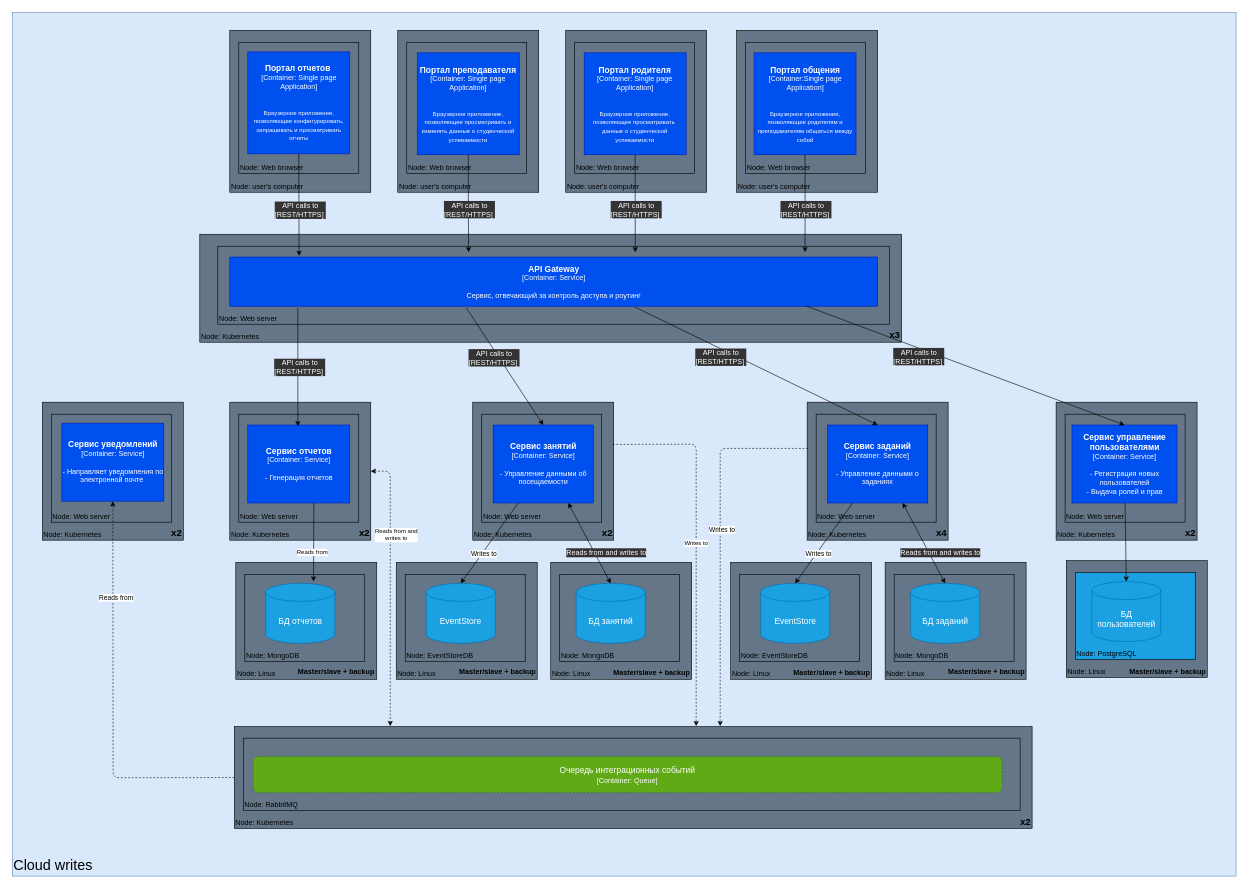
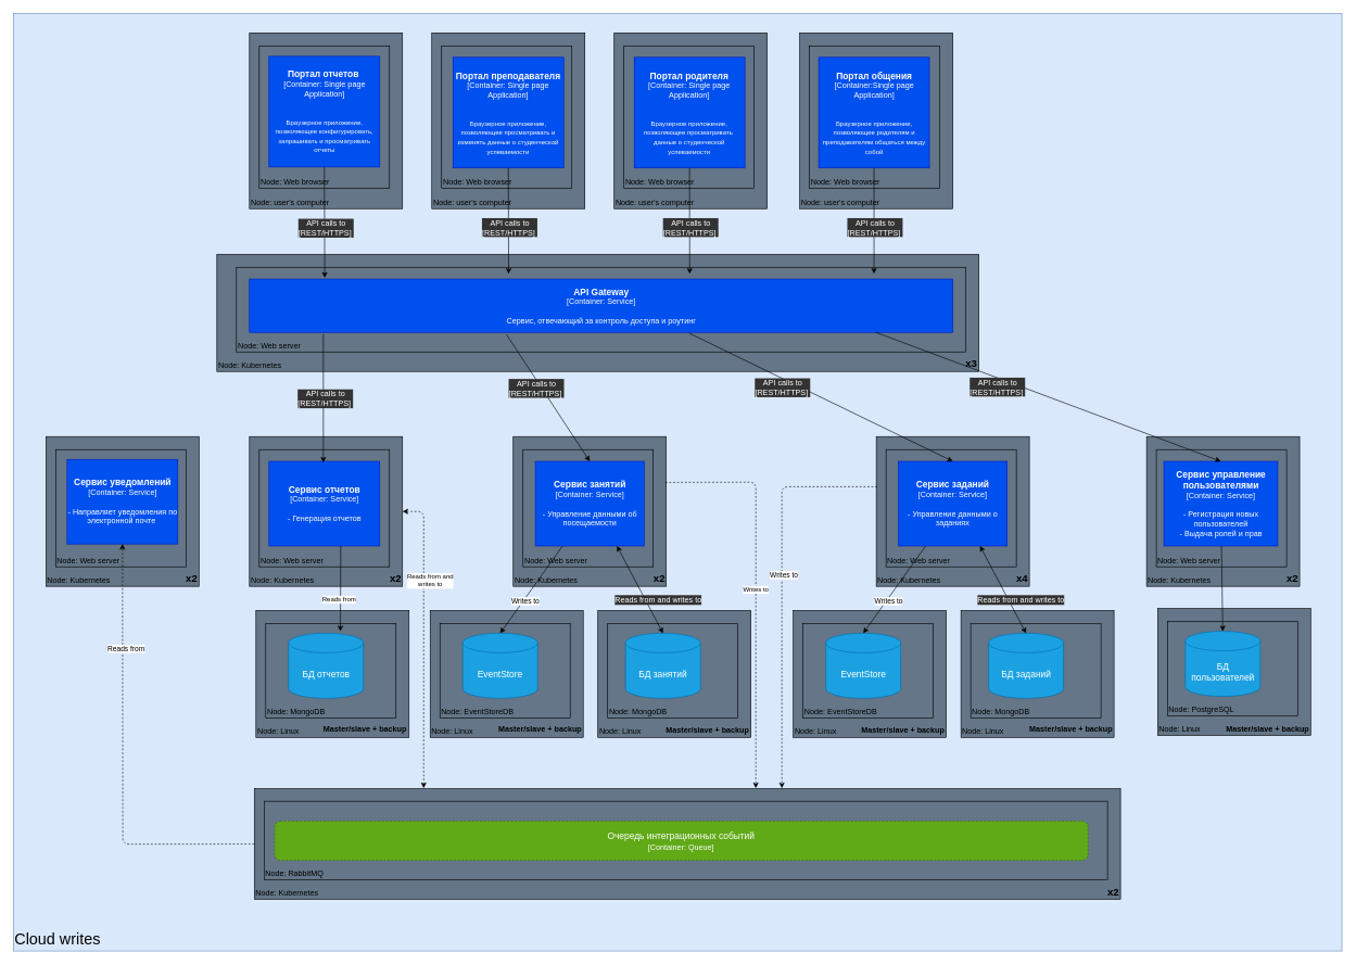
- <mxCell id="4" value="&lt;div style=&quot;&quot;&gt;&lt;font color=&quot;#000000&quot;&gt;Node: PostgreSQL&lt;/font&gt;&lt;/div&gt;" style="rounded=0;whiteSpace=wrap;html=1;fillColor=#1ba1e2;fontColor=#ffffff;strokeColor=#000000;align=left;verticalAlign=bottom;" parent="1" vertex="1"><mxGeometry x="1792" y="954" width="200" height="145" as="geometry" /></mxCell>
+ <mxCell id="4" value="&lt;div style=&quot;&quot;&gt;&lt;font color=&quot;#000000&quot;&gt;Node: PostgreSQL&lt;/font&gt;&lt;/div&gt;" style="rounded=0;whiteSpace=wrap;html=1;fillColor=#647687;fontColor=#ffffff;strokeColor=#000000;align=left;verticalAlign=bottom;" parent="1" vertex="1"><mxGeometry x="1792" y="954" width="200" height="145" as="geometry" /></mxCell>
